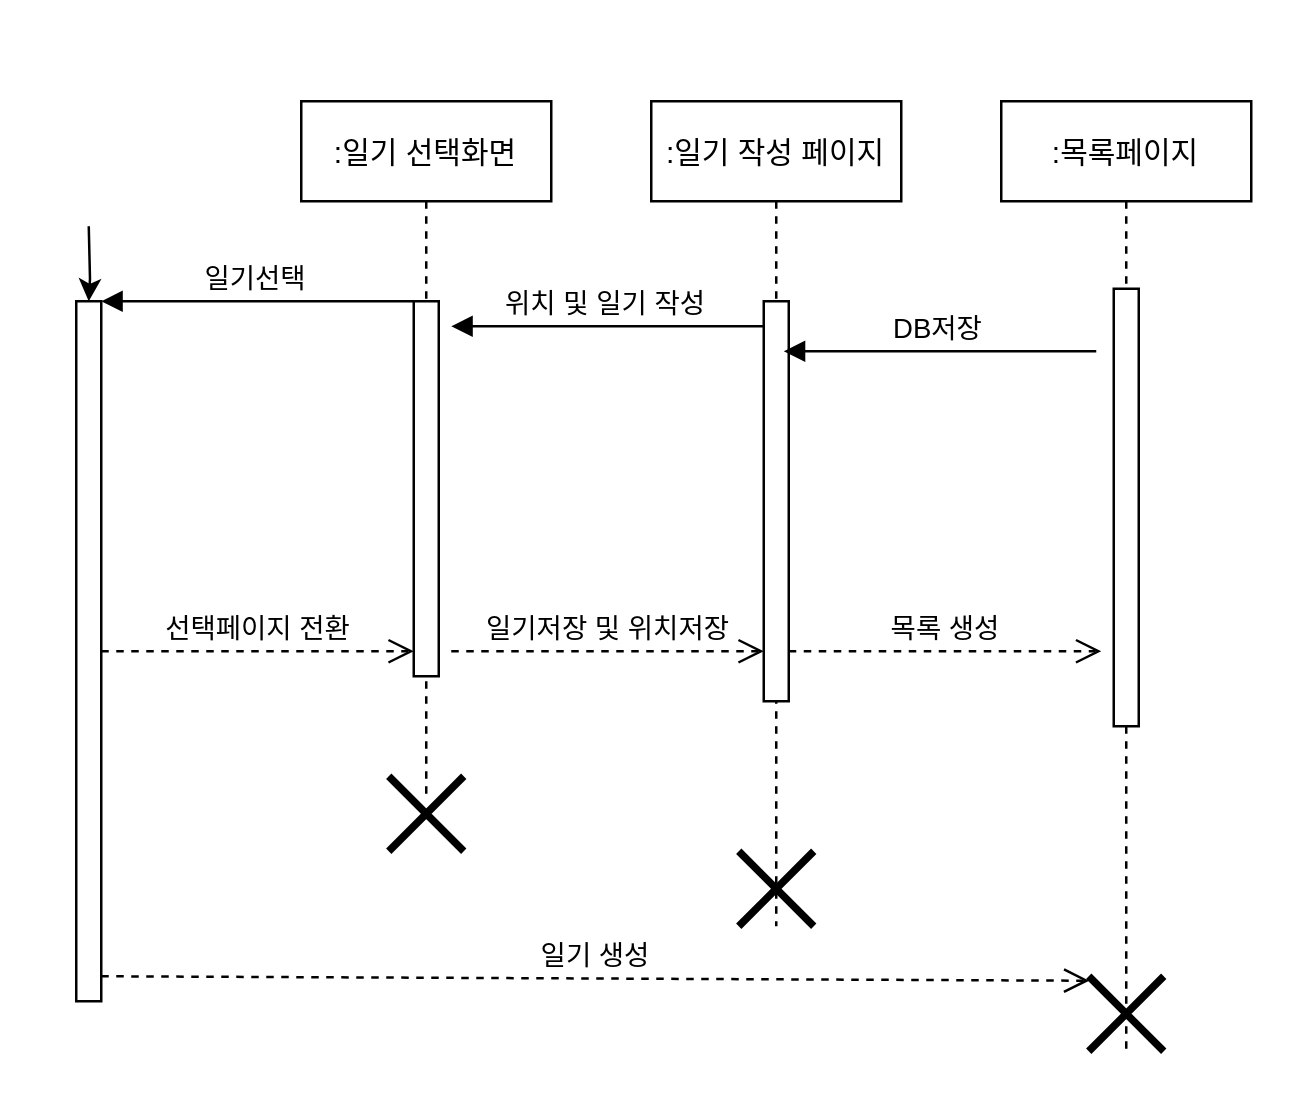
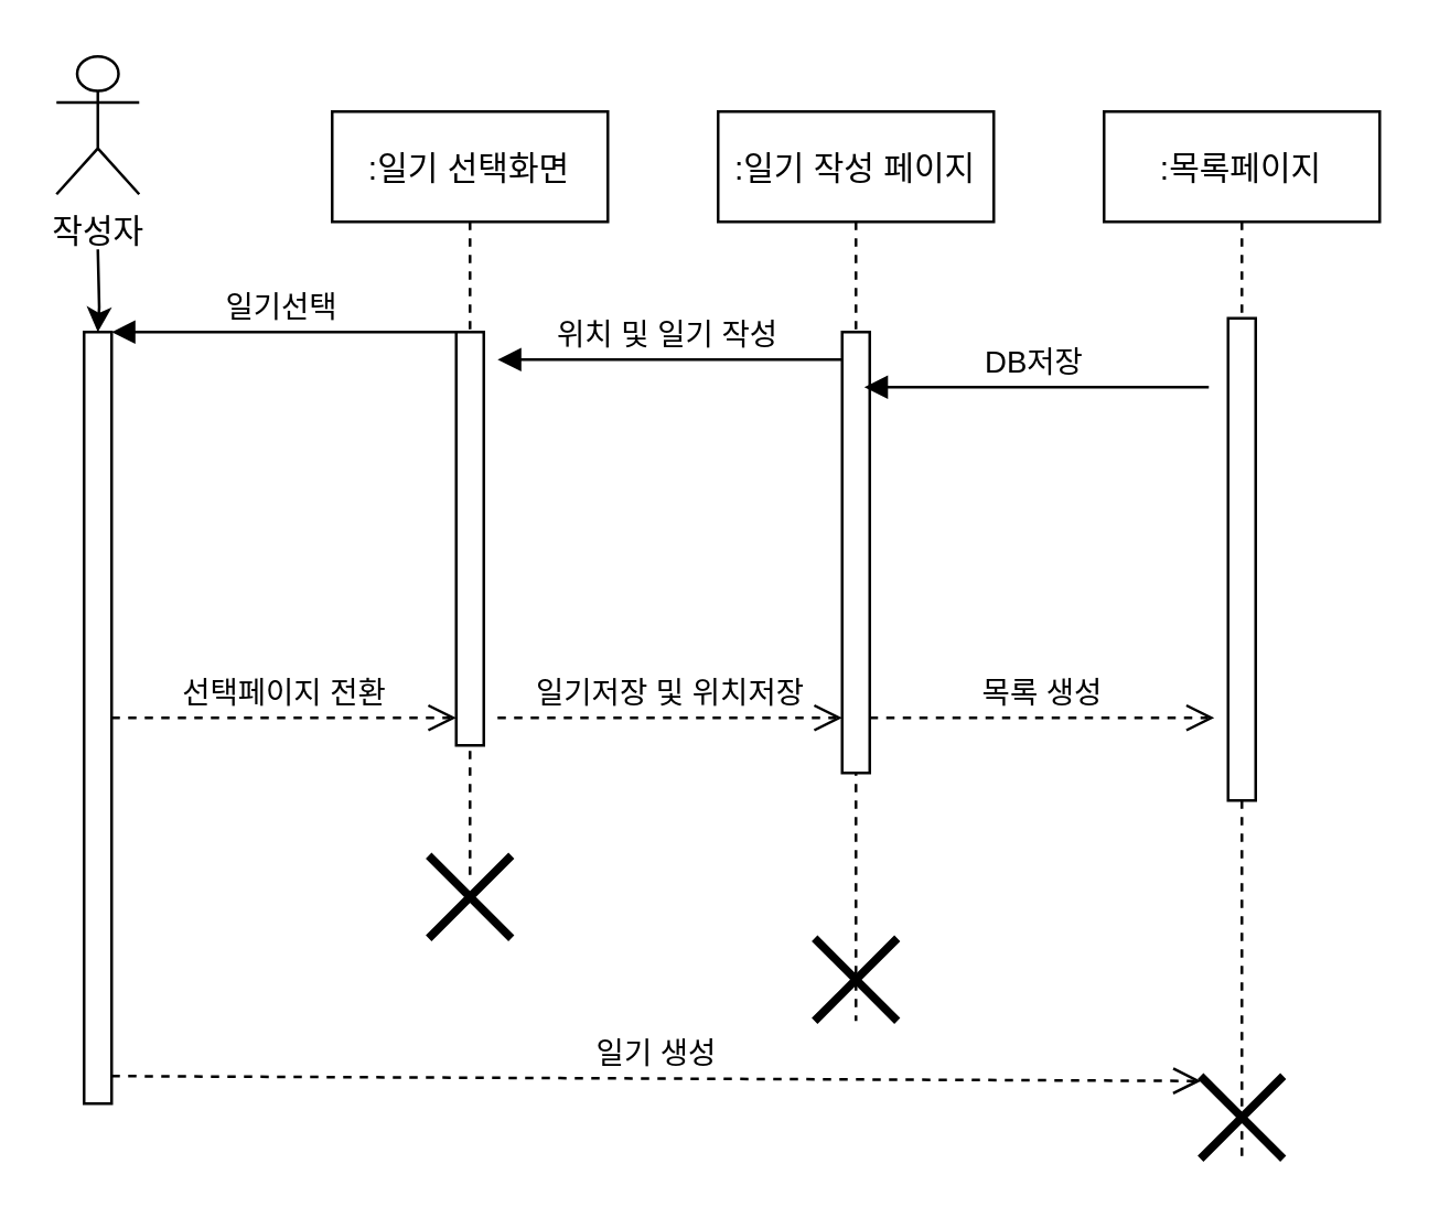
+ <mxCell id="13" value="&lt;font style=&quot;vertical-align: inherit;&quot;&gt;&lt;font style=&quot;vertical-align: inherit;&quot;&gt;작성자&lt;/font&gt;&lt;/font&gt;" style="shape=umlActor;verticalLabelPosition=bottom;verticalAlign=top;html=1;" vertex="1" parent="1"><mxGeometry x="20" y="20" width="30" height="50" as="geometry" /></mxCell>
